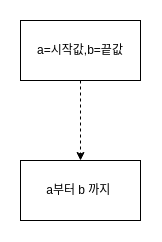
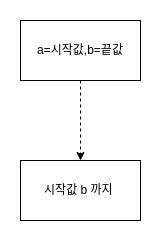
- <mxCell id="4" value="a부터 b 까지&amp;nbsp;" style="rounded=0;whiteSpace=wrap;html=1;" vertex="1" parent="1"><mxGeometry x="20" y="160" width="120" height="60" as="geometry" /></mxCell>
+ <mxCell id="4" value="시작값 b 까지&amp;nbsp;" style="rounded=0;whiteSpace=wrap;html=1;" vertex="1" parent="1"><mxGeometry x="20" y="160" width="120" height="60" as="geometry" /></mxCell>
